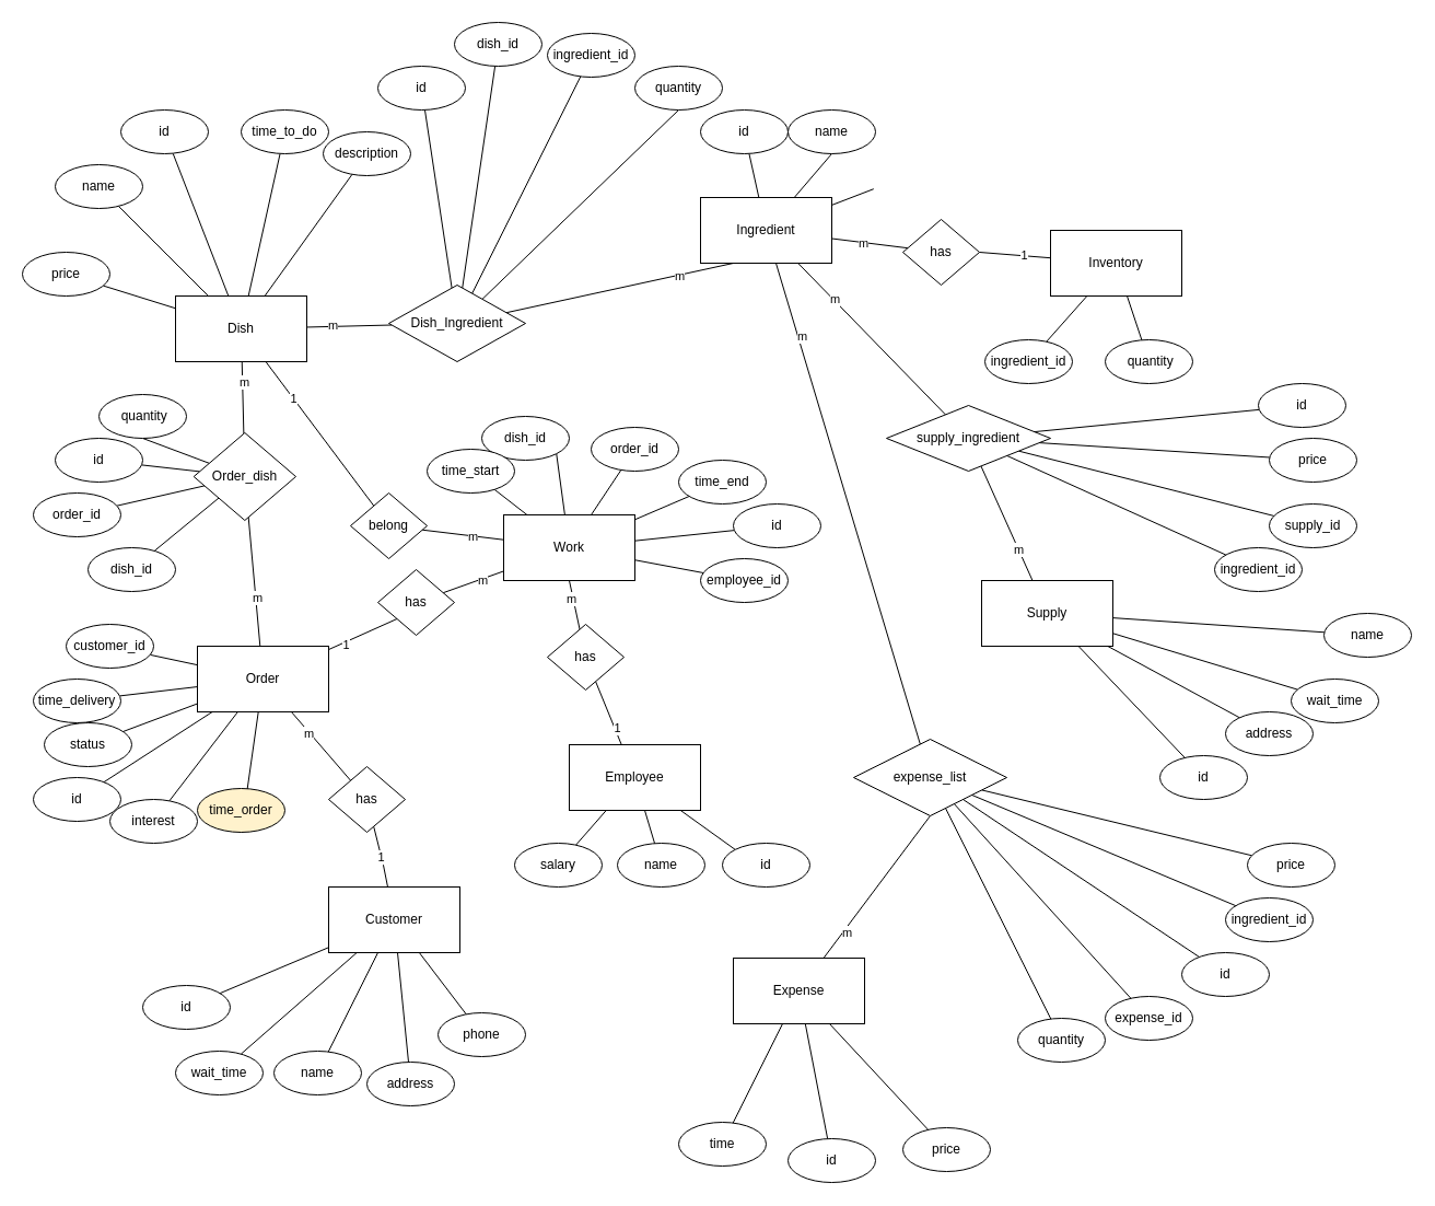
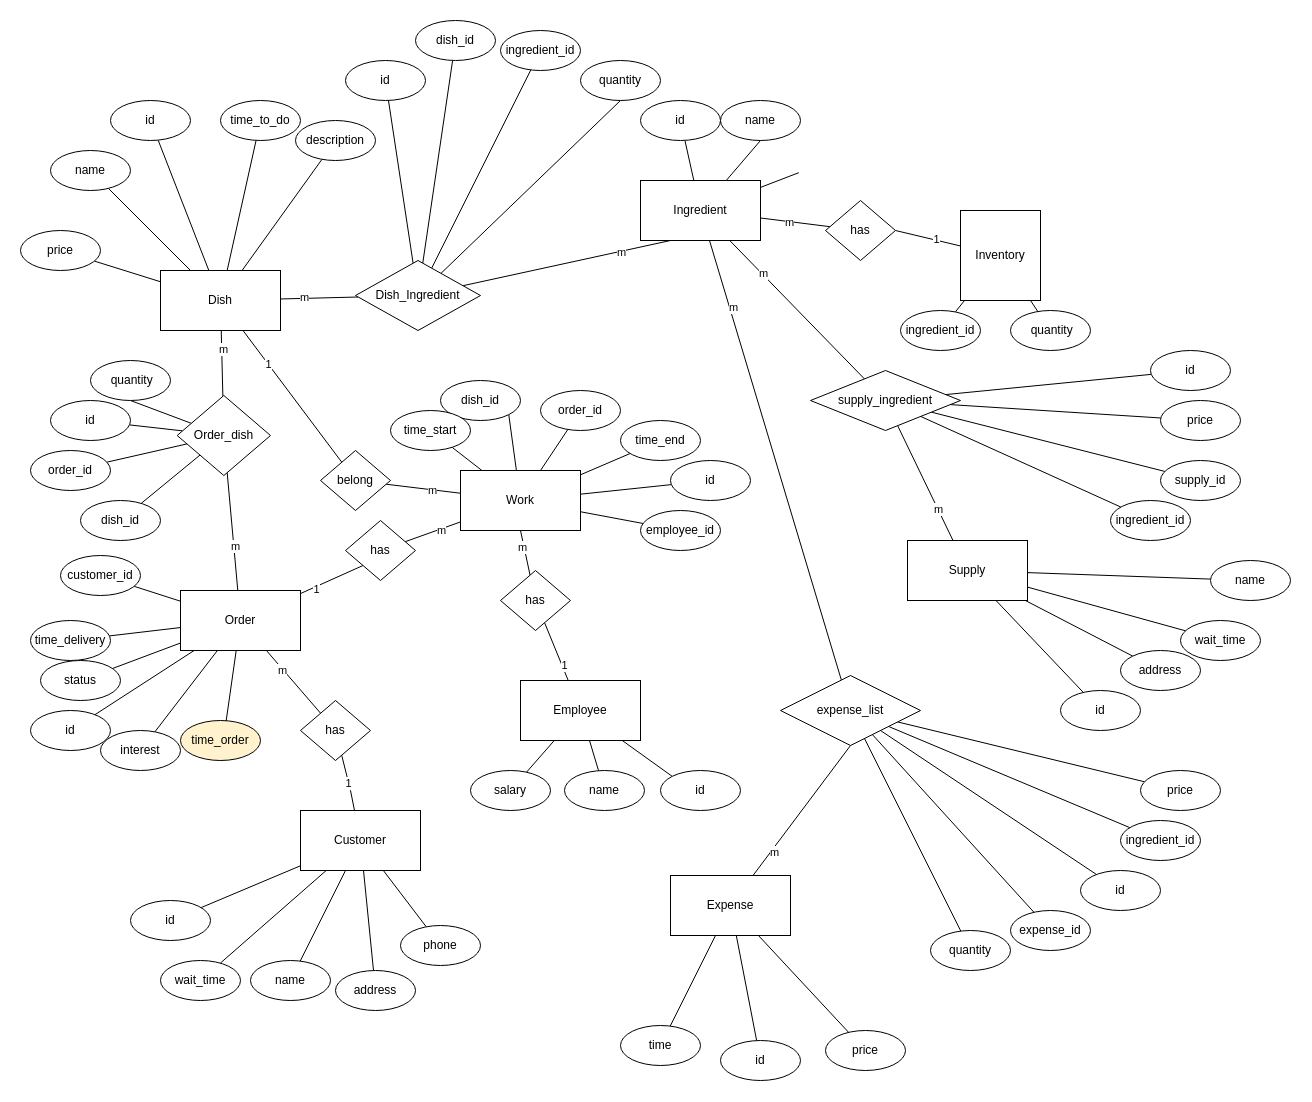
- <mxCell id="117" value="Inventory" style="rounded=0;whiteSpace=wrap;html=1;" vertex="1" parent="1"><mxGeometry x="960" y="210" width="120" height="60" as="geometry" /></mxCell>
+ <mxCell id="117" value="Inventory" style="rounded=0;whiteSpace=wrap;html=1;" vertex="1" parent="1"><mxGeometry x="960" y="210" width="80" height="90" as="geometry" /></mxCell>
- <mxCell id="126" value="Supply" style="rounded=0;whiteSpace=wrap;html=1;" vertex="1" parent="1"><mxGeometry x="897" y="530" width="120" height="60" as="geometry" /></mxCell>
+ <mxCell id="126" value="Supply" style="rounded=0;whiteSpace=wrap;html=1;" vertex="1" parent="1"><mxGeometry x="907" y="540" width="120" height="60" as="geometry" /></mxCell>
- <mxCell id="37" value="customer_id" style="ellipse;whiteSpace=wrap;html=1;" vertex="1" parent="1"><mxGeometry x="60" y="570" width="80" height="40" as="geometry" /></mxCell>
+ <mxCell id="37" value="customer_id" style="ellipse;whiteSpace=wrap;html=1;" vertex="1" parent="1"><mxGeometry x="60" y="555" width="80" height="40" as="geometry" /></mxCell>
